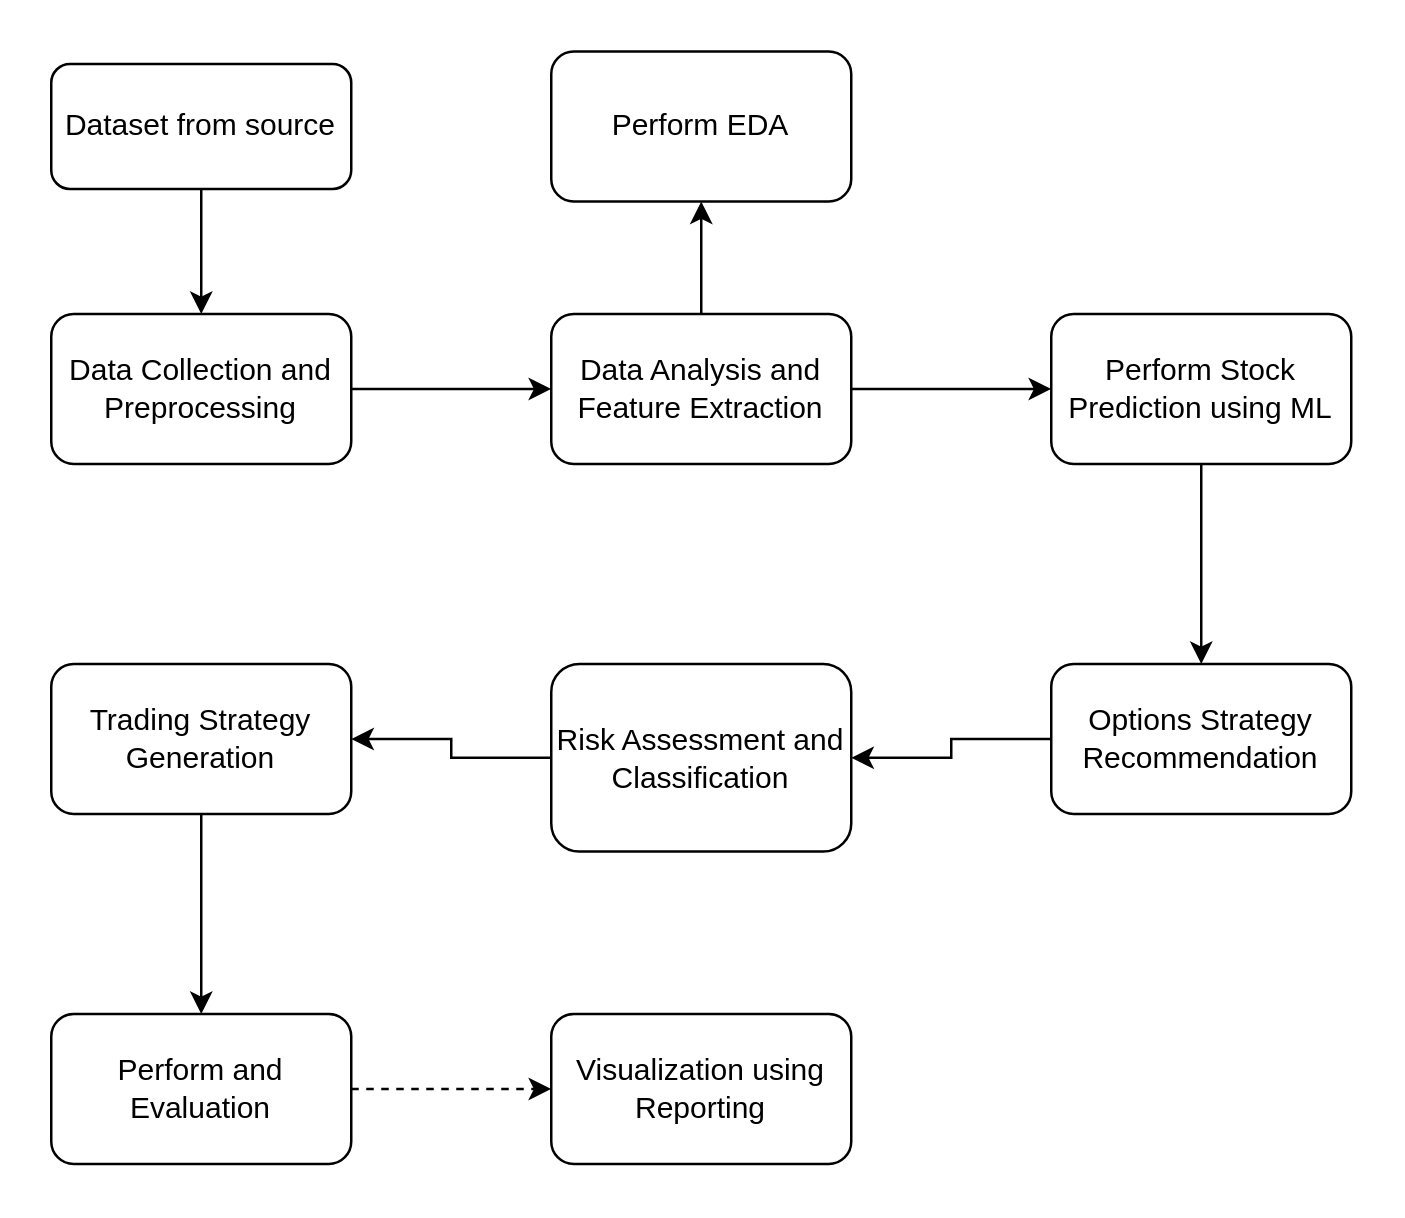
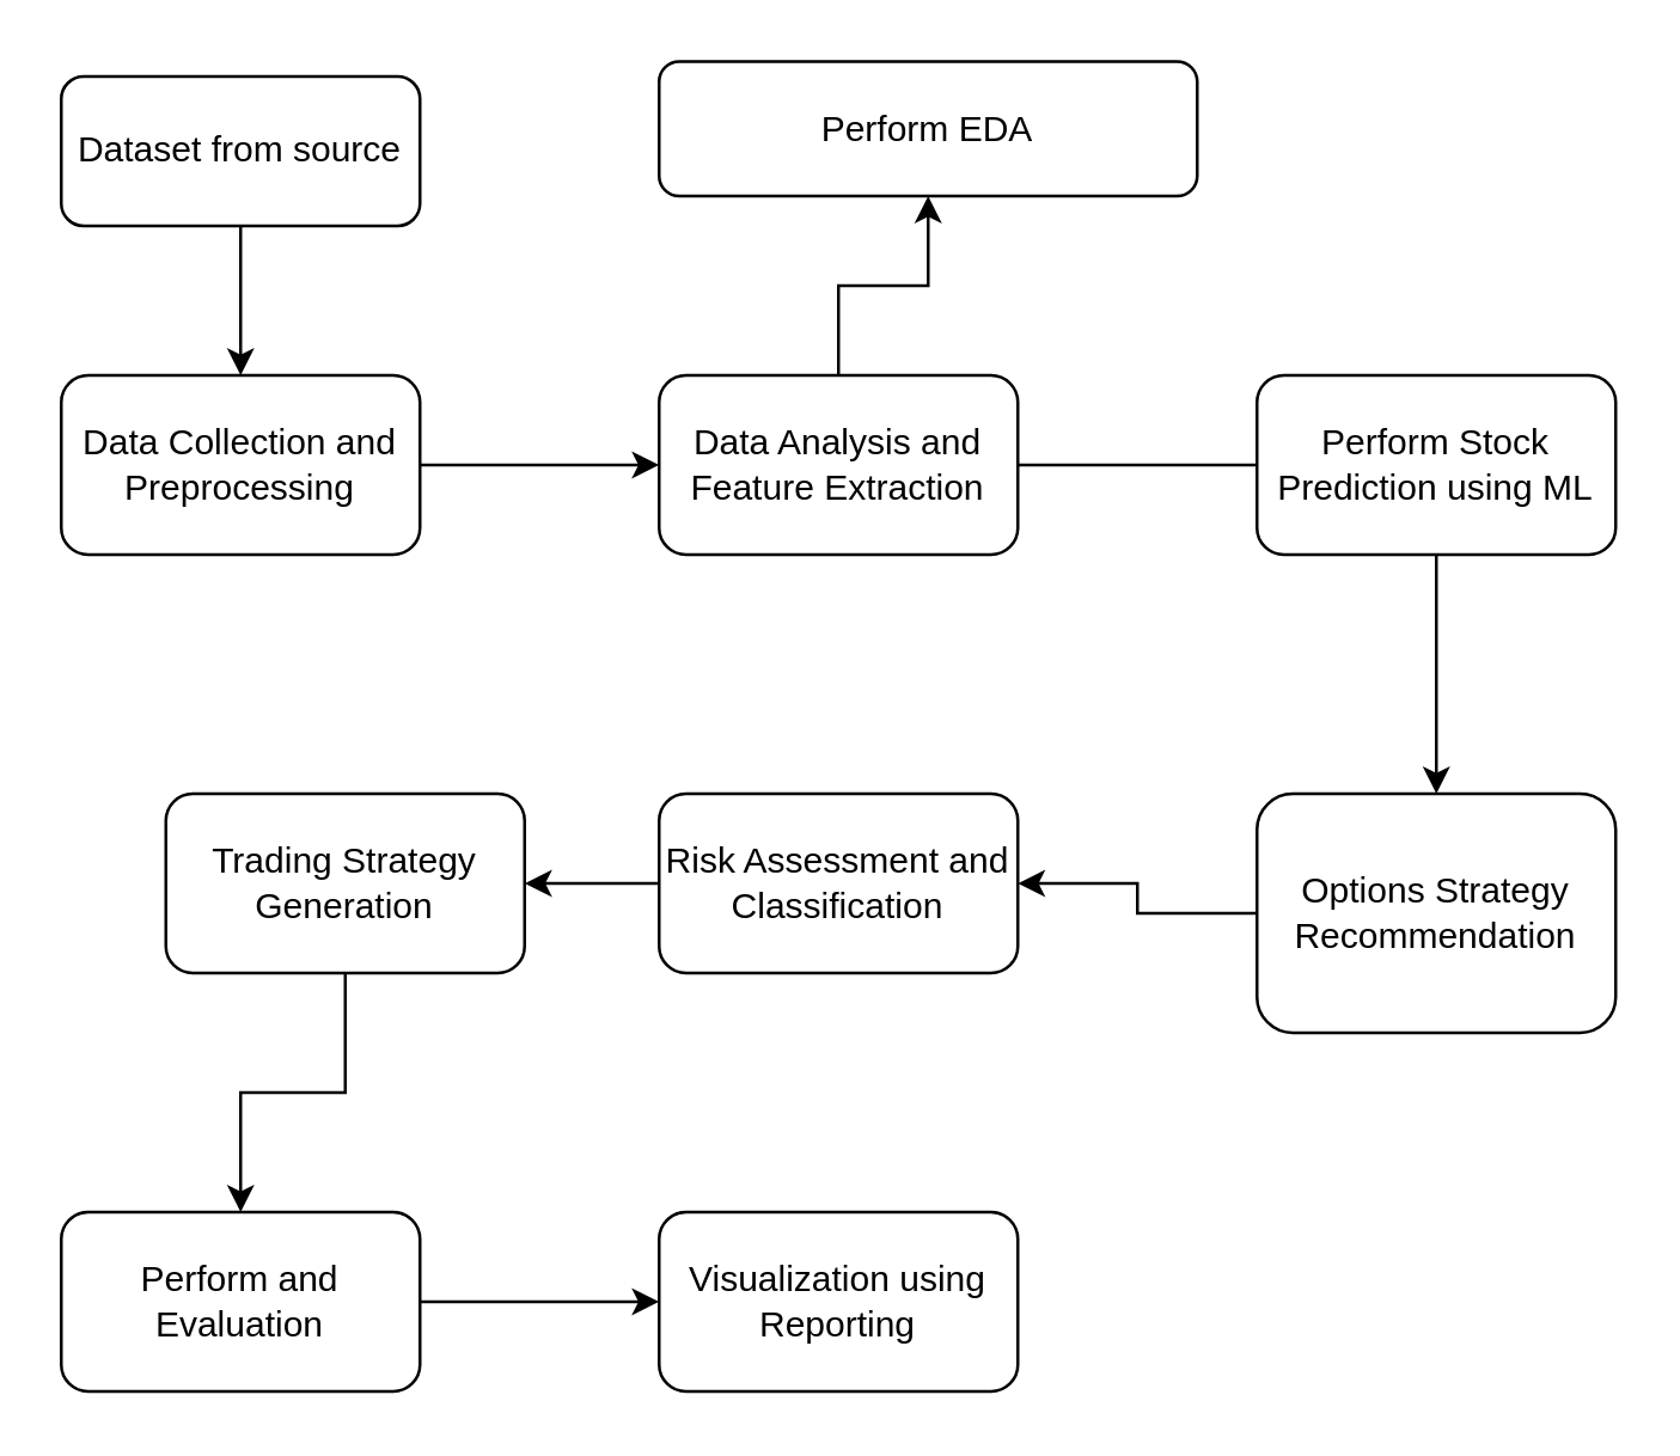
- <mxCell id="20" value="Perform EDA" style="whiteSpace=wrap;html=1;rounded=1;" vertex="1" parent="1"><mxGeometry x="220" y="20" width="120" height="60" as="geometry" /></mxCell>
+ <mxCell id="20" value="Perform EDA" style="whiteSpace=wrap;html=1;rounded=1;" vertex="1" parent="1"><mxGeometry x="220" y="20" width="180" height="45" as="geometry" /></mxCell>
- <mxCell id="4" value="" style="edgeStyle=orthogonalEdgeStyle;rounded=0;orthogonalLoop=1;jettySize=auto;html=1;" edge="1" parent="1" source="6" target="8"><mxGeometry relative="1" as="geometry" /></mxCell>
+ <mxCell id="4" value="" style="edgeStyle=orthogonalEdgeStyle;rounded=0;orthogonalLoop=1;jettySize=auto;html=1;endArrow=none;" edge="1" parent="1" source="6" target="8"><mxGeometry relative="1" as="geometry" /></mxCell>
- <mxCell id="14" value="Trading Strategy Generation" style="whiteSpace=wrap;html=1;rounded=1;" vertex="1" parent="1"><mxGeometry x="20" y="265" width="120" height="60" as="geometry" /></mxCell>
+ <mxCell id="14" value="Trading Strategy Generation" style="whiteSpace=wrap;html=1;rounded=1;" vertex="1" parent="1"><mxGeometry x="55" y="265" width="120" height="60" as="geometry" /></mxCell>
- <mxCell id="10" value="Options Strategy Recommendation" style="whiteSpace=wrap;html=1;rounded=1;" vertex="1" parent="1"><mxGeometry x="420" y="265" width="120" height="60" as="geometry" /></mxCell>
+ <mxCell id="10" value="Options Strategy Recommendation" style="whiteSpace=wrap;html=1;rounded=1;" vertex="1" parent="1"><mxGeometry x="420" y="265" width="120" height="80" as="geometry" /></mxCell>
- <mxCell id="12" value="Risk Assessment and Classification" style="whiteSpace=wrap;html=1;rounded=1;" vertex="1" parent="1"><mxGeometry x="220" y="265" width="120" height="75" as="geometry" /></mxCell>
+ <mxCell id="12" value="Risk Assessment and Classification" style="whiteSpace=wrap;html=1;rounded=1;" vertex="1" parent="1"><mxGeometry x="220" y="265" width="120" height="60" as="geometry" /></mxCell>
- <mxCell id="15" value="" style="edgeStyle=orthogonalEdgeStyle;rounded=0;orthogonalLoop=1;jettySize=auto;html=1;dashed=1;" edge="1" parent="1" source="16" target="17"><mxGeometry relative="1" as="geometry" /></mxCell>
+ <mxCell id="15" value="" style="edgeStyle=orthogonalEdgeStyle;rounded=0;orthogonalLoop=1;jettySize=auto;html=1;" edge="1" parent="1" source="16" target="17"><mxGeometry relative="1" as="geometry" /></mxCell>
